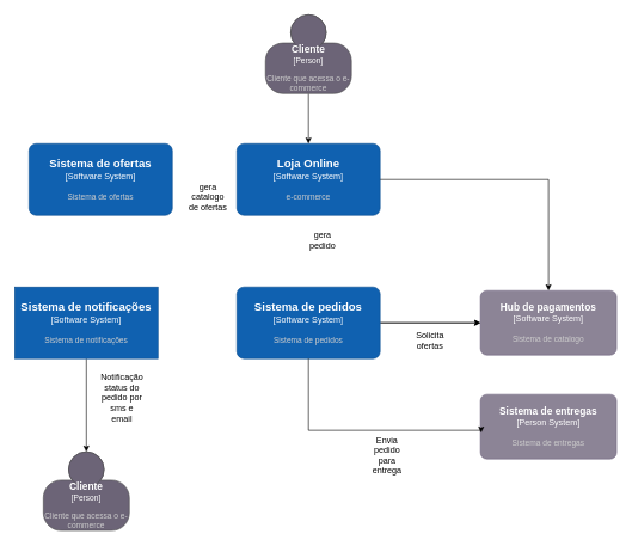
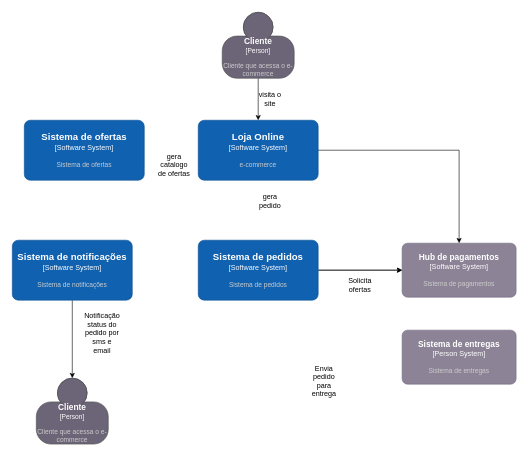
+ <mxCell id="12" value="visita o site" style="text;html=1;align=center;verticalAlign=middle;whiteSpace=wrap;rounded=0;fontFamily=Helvetica;fontSize=12;fontColor=#030303;labelBackgroundColor=none;resizable=0;fillColor=none;strokeColor=none;" vertex="1" parent="1"><mxGeometry x="420" y="150" width="60" height="30" as="geometry" /></mxCell>
- <mxCell id="19" value="&lt;font style=&quot;font-size: 16px&quot;&gt;&lt;b&gt;Sistema de notificações&lt;/b&gt;&lt;/font&gt;&lt;div&gt;[Software System]&lt;/div&gt;&lt;br&gt;&lt;div&gt;&lt;font style=&quot;font-size: 11px&quot;&gt;&lt;font color=&quot;#cccccc&quot;&gt;Sistema de notificações&lt;/font&gt;&lt;/div&gt;" style="whiteSpace=wrap;html=1;labelBackgroundColor=none;fillColor=#1061B0;fontColor=#ffffff;align=center;arcSize=10;strokeColor=#0D5091;metaEdit=1;resizable=1;points=[[0.25,0,0],[0.5,0,0],[0.75,0,0],[1,0.25,0],[1,0.5,0],[1,0.75,0],[0.75,1,0],[0.5,1,0],[0.25,1,0],[0,0.75,0],[0,0.5,0],[0,0.25,0]];movable=1;rotatable=1;deletable=1;editable=1;locked=0;connectable=1;rounded=0;" vertex="1" parent="1"><mxGeometry x="20" y="400" width="200" height="100" as="geometry" /></mxCell>
+ <mxCell id="19" value="&lt;font style=&quot;font-size: 16px&quot;&gt;&lt;b&gt;Sistema de notificações&lt;/b&gt;&lt;/font&gt;&lt;div&gt;[Software System]&lt;/div&gt;&lt;br&gt;&lt;div&gt;&lt;font style=&quot;font-size: 11px&quot;&gt;&lt;font color=&quot;#cccccc&quot;&gt;Sistema de notificações&lt;/font&gt;&lt;/div&gt;" style="rounded=1;whiteSpace=wrap;html=1;labelBackgroundColor=none;fillColor=#1061B0;fontColor=#ffffff;align=center;arcSize=10;strokeColor=#0D5091;metaEdit=1;resizable=1;points=[[0.25,0,0],[0.5,0,0],[0.75,0,0],[1,0.25,0],[1,0.5,0],[1,0.75,0],[0.75,1,0],[0.5,1,0],[0.25,1,0],[0,0.75,0],[0,0.5,0],[0,0.25,0]];movable=1;rotatable=1;deletable=1;editable=1;locked=0;connectable=1;" vertex="1" parent="1"><mxGeometry x="20" y="400" width="200" height="100" as="geometry" /></mxCell>
- <mxCell id="5" value="&lt;font style=&quot;font-size: 14px&quot;&gt;&lt;b&gt;Hub de pagamentos&lt;/b&gt;&lt;/font&gt;&lt;div&gt;[Software System]&lt;/div&gt;&lt;br&gt;&lt;div&gt;&lt;font style=&quot;font-size: 11px&quot;&gt;&lt;font color=&quot;#cccccc&quot;&gt;Sistema de catalogo&lt;/font&gt;&lt;/div&gt;" style="rounded=1;whiteSpace=wrap;html=1;labelBackgroundColor=none;fillColor=#8C8496;fontColor=#ffffff;align=center;arcSize=10;strokeColor=#736782;metaEdit=1;resizable=1;points=[[0.25,0,0],[0.5,0,0],[0.75,0,0],[1,0.25,0],[1,0.5,0],[1,0.75,0],[0.75,1,0],[0.5,1,0],[0.25,1,0],[0,0.75,0],[0,0.5,0],[0,0.25,0]];verticalAlign=middle;fontFamily=Helvetica;fontSize=12;movable=1;rotatable=1;deletable=1;editable=1;locked=0;connectable=1;" vertex="1" parent="1"><mxGeometry x="670" y="405" width="190" height="90" as="geometry" /></mxCell>
+ <mxCell id="5" value="&lt;font style=&quot;font-size: 14px&quot;&gt;&lt;b&gt;Hub de pagamentos&lt;/b&gt;&lt;/font&gt;&lt;div&gt;[Software System]&lt;/div&gt;&lt;br&gt;&lt;div&gt;&lt;font style=&quot;font-size: 11px&quot;&gt;&lt;font color=&quot;#cccccc&quot;&gt;Sistema de pagamentos&lt;/font&gt;&lt;/div&gt;" style="rounded=1;whiteSpace=wrap;html=1;labelBackgroundColor=none;fillColor=#8C8496;fontColor=#ffffff;align=center;arcSize=10;strokeColor=#736782;metaEdit=1;resizable=1;points=[[0.25,0,0],[0.5,0,0],[0.75,0,0],[1,0.25,0],[1,0.5,0],[1,0.75,0],[0.75,1,0],[0.5,1,0],[0.25,1,0],[0,0.75,0],[0,0.5,0],[0,0.25,0]];verticalAlign=middle;fontFamily=Helvetica;fontSize=12;movable=1;rotatable=1;deletable=1;editable=1;locked=0;connectable=1;" vertex="1" parent="1"><mxGeometry x="670" y="405" width="190" height="90" as="geometry" /></mxCell>
- <mxCell id="16" style="edgeStyle=orthogonalEdgeStyle;rounded=0;orthogonalLoop=1;jettySize=auto;html=1;entryX=0.005;entryY=0.593;entryDx=0;entryDy=0;entryPerimeter=0;fontFamily=Helvetica;fontSize=12;fontColor=#ffffff;labelBackgroundColor=none;resizable=0;" edge="1" parent="1" source="9" target="15"><mxGeometry relative="1" as="geometry"><Array as="points"><mxPoint x="430" y="600" /><mxPoint x="671" y="600" /></Array></mxGeometry></mxCell>
